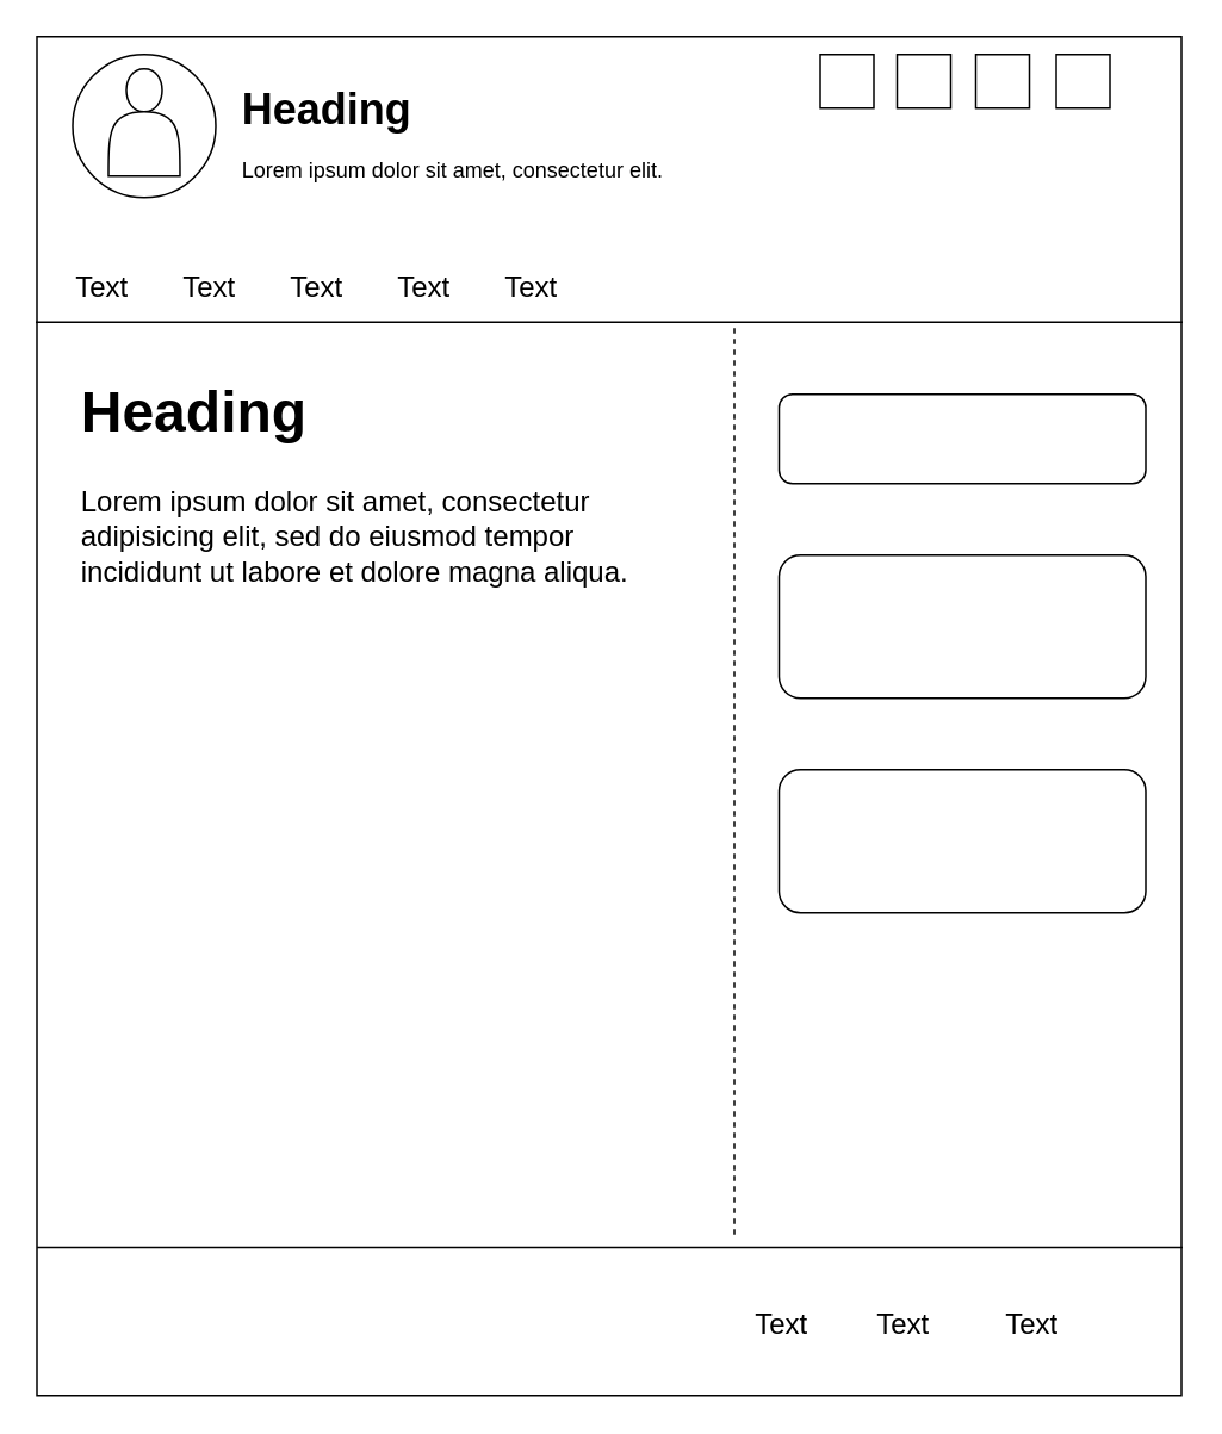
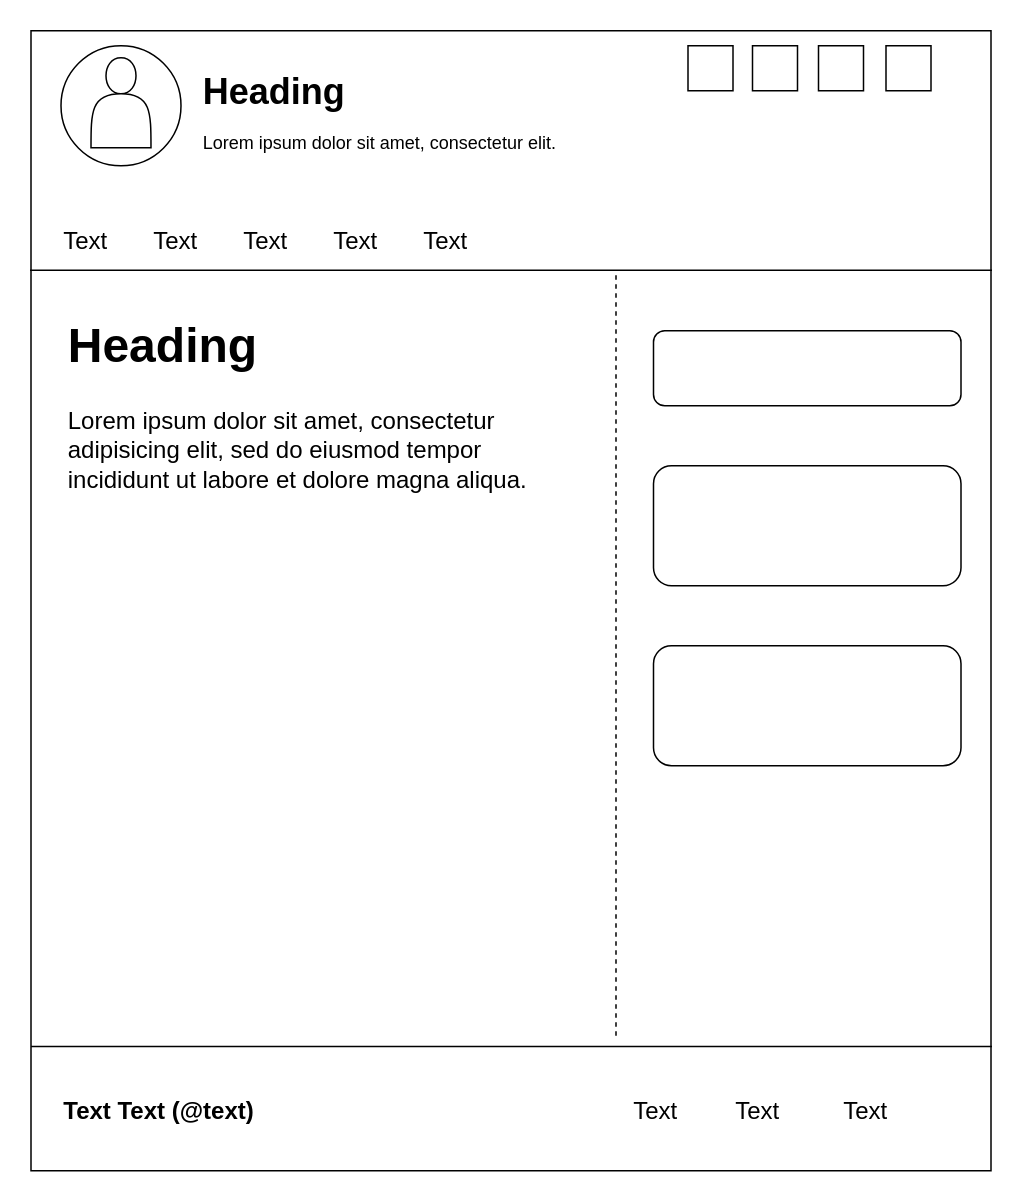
+ <mxCell id="16" value="Text Text (@text)" style="text;html=1;strokeColor=none;fillColor=none;align=left;verticalAlign=middle;whiteSpace=wrap;rounded=0;fontSize=16;fontStyle=1" vertex="1" parent="1"><mxGeometry x="40" y="730" width="150" height="20" as="geometry" /></mxCell>
